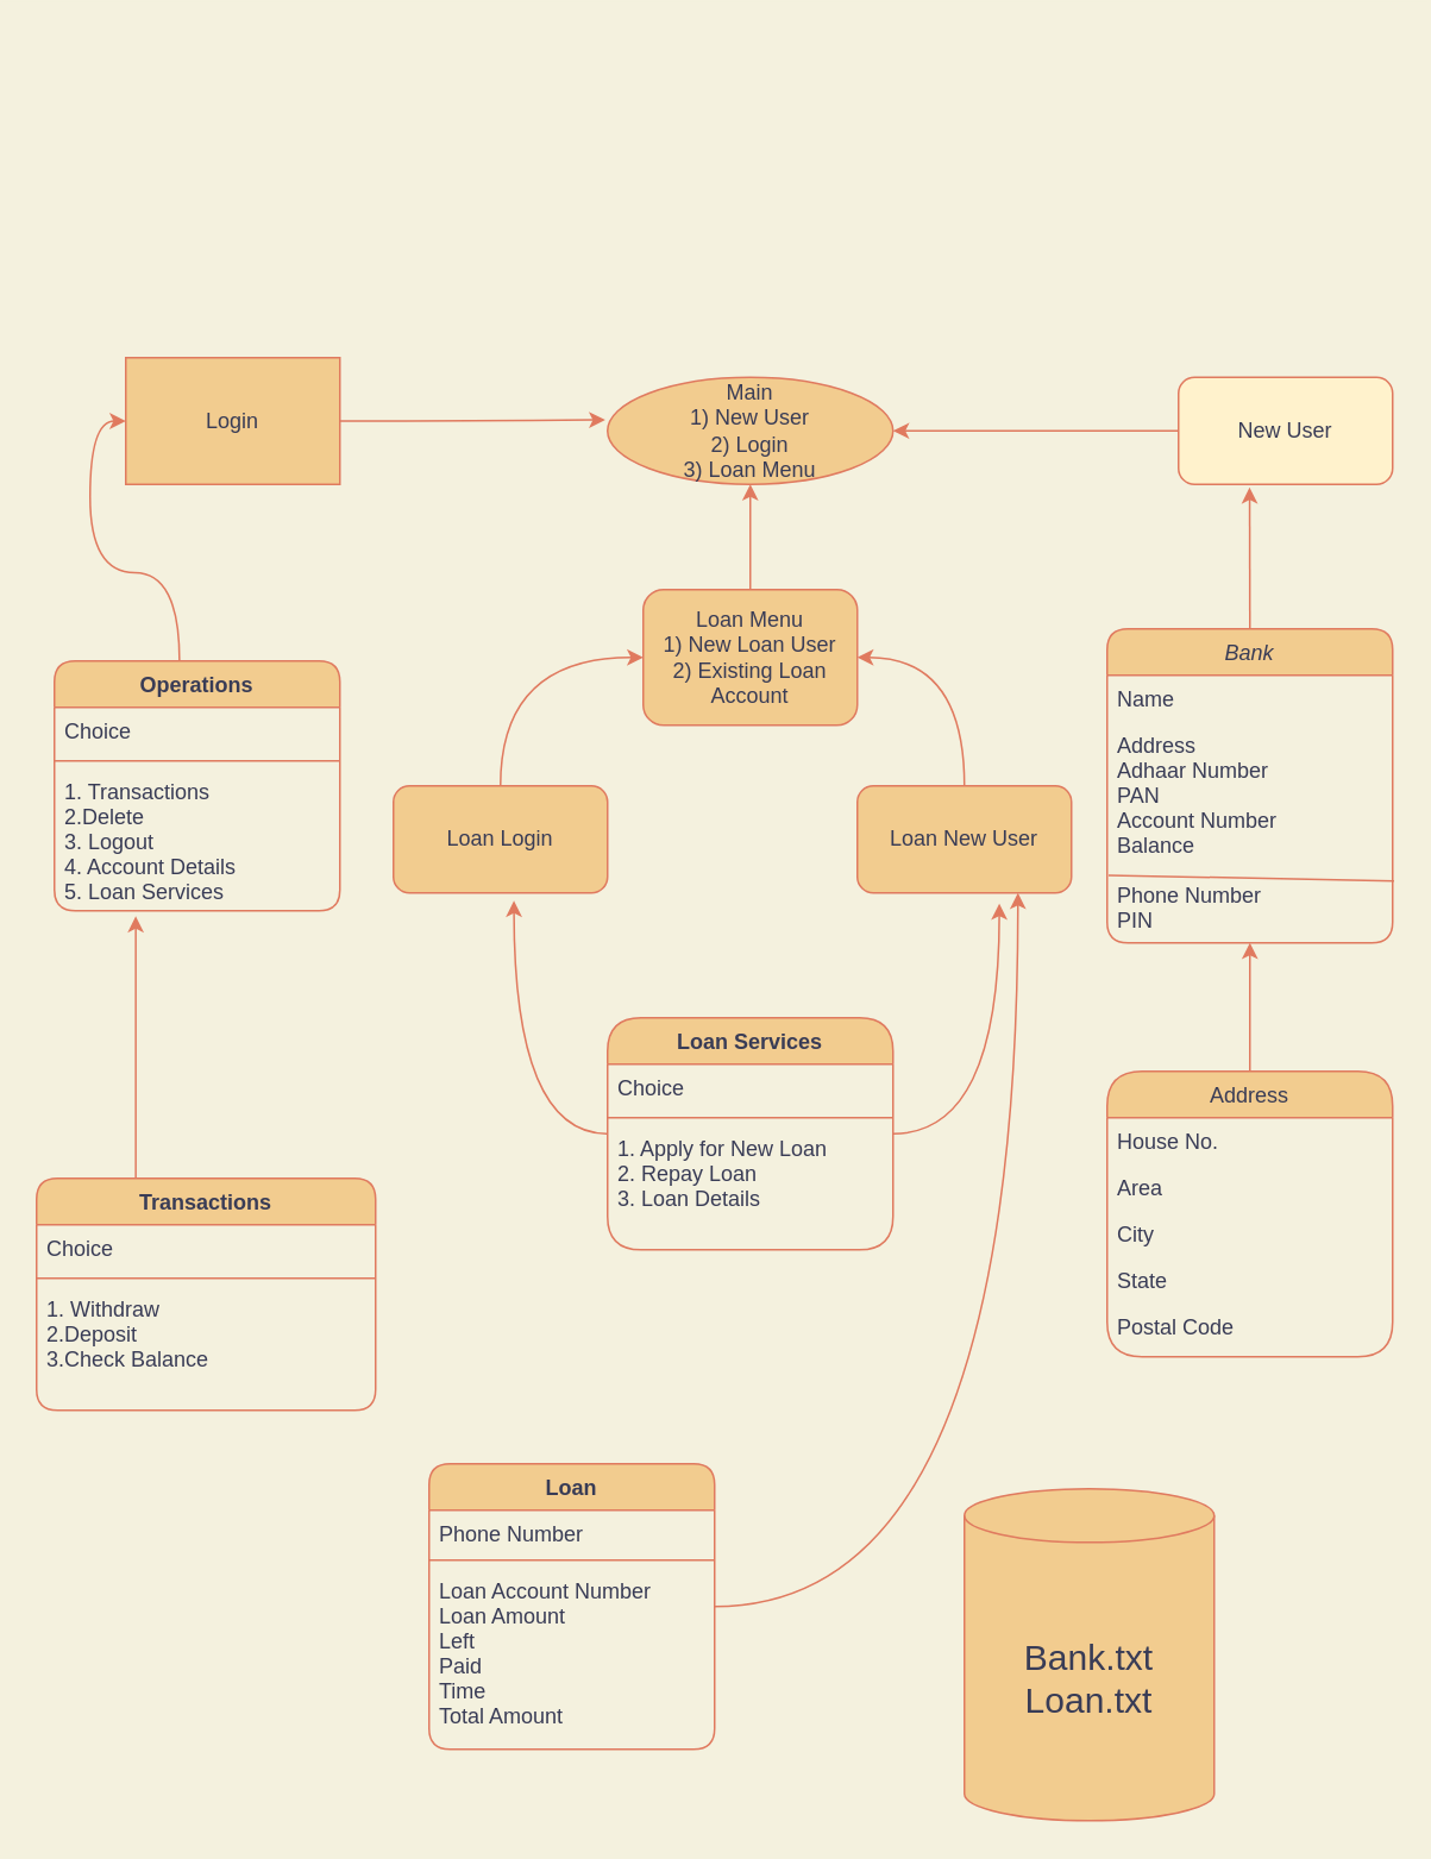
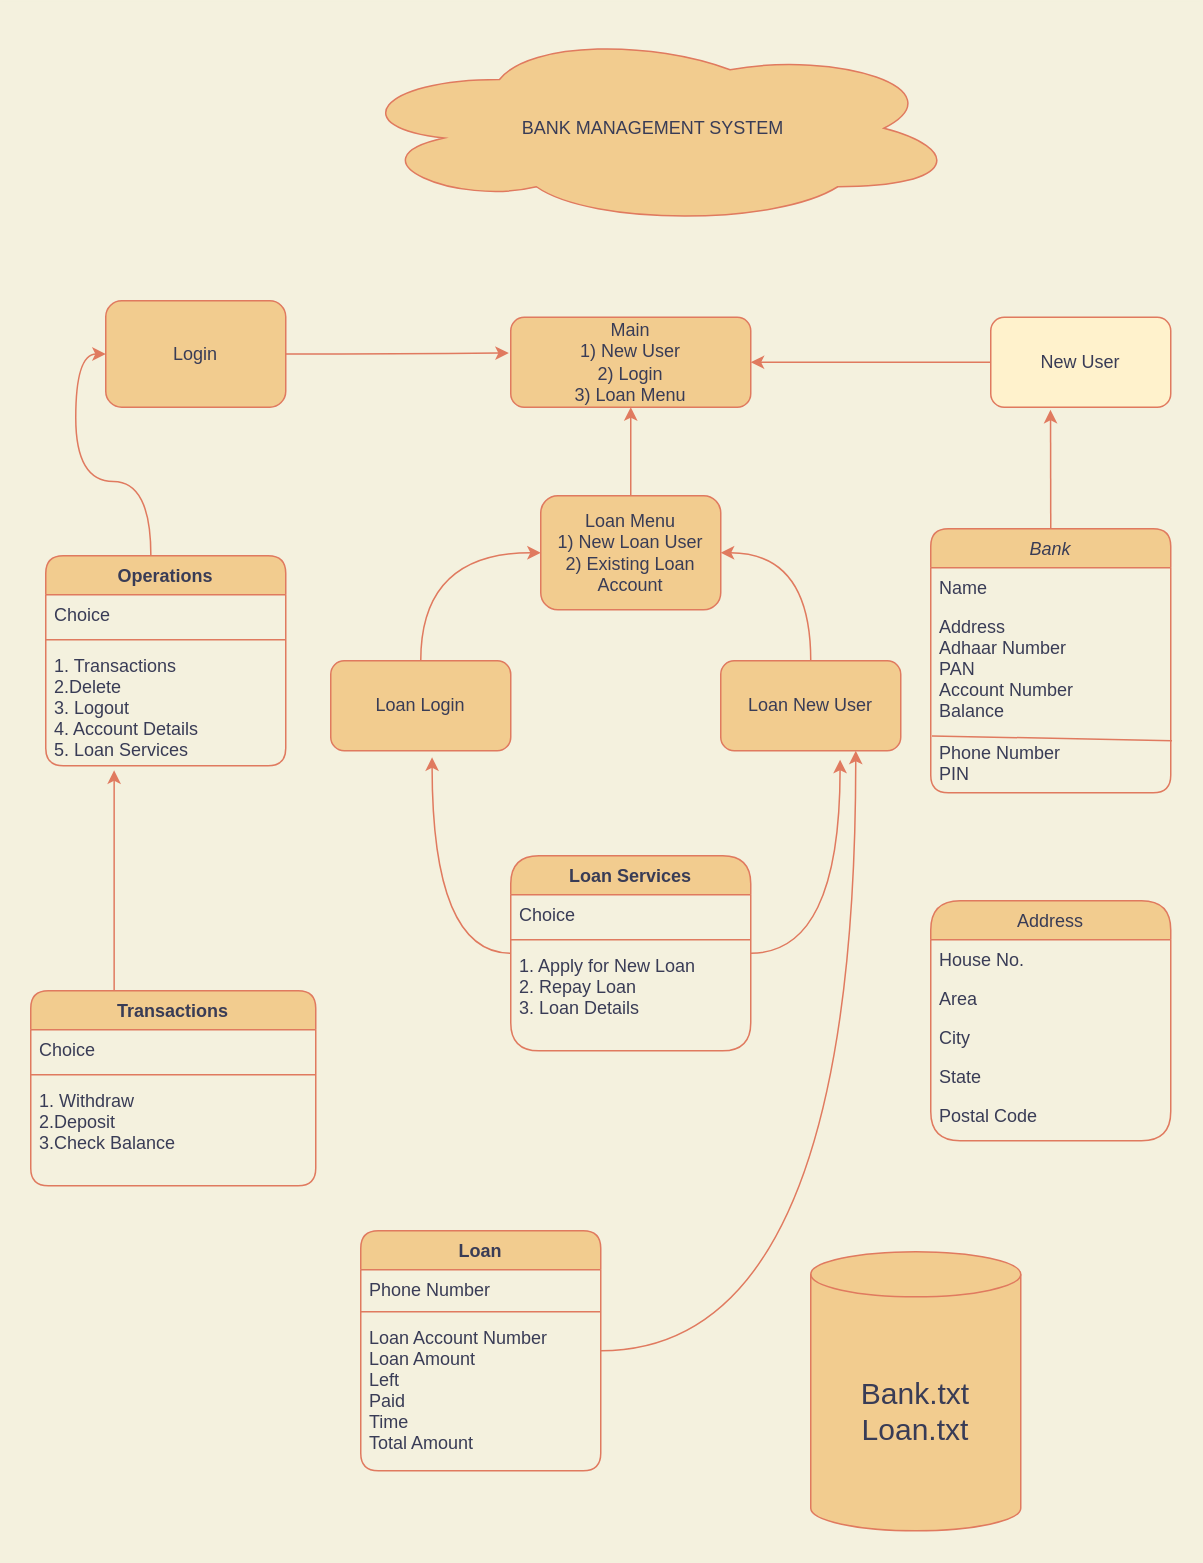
+ <mxCell id="48" value="BANK MANAGEMENT SYSTEM" style="ellipse;shape=cloud;whiteSpace=wrap;html=1;strokeColor=#E07A5F;fontColor=#393C56;fillColor=#F2CC8F;" vertex="1" parent="1"><mxGeometry x="230" y="20" width="410" height="130" as="geometry" /></mxCell>
- <mxCell id="19" value="Login" style="whiteSpace=wrap;html=1;fillColor=#F2CC8F;strokeColor=#E07A5F;fontColor=#393C56;rounded=0;" parent="1" vertex="1"><mxGeometry x="70" y="200" width="120" height="71" as="geometry" /></mxCell>
+ <mxCell id="19" value="Login" style="rounded=1;whiteSpace=wrap;html=1;fillColor=#F2CC8F;strokeColor=#E07A5F;fontColor=#393C56;" parent="1" vertex="1"><mxGeometry x="70" y="200" width="120" height="71" as="geometry" /></mxCell>
- <mxCell id="20" value="Main&lt;br&gt;1) New User&lt;br&gt;2) Login&lt;br&gt;3) Loan Menu" style="ellipse;whiteSpace=wrap;html=1;fillColor=#F2CC8F;strokeColor=#E07A5F;fontColor=#393C56;" parent="1" vertex="1"><mxGeometry x="340" y="211" width="160" height="60" as="geometry" /></mxCell>
+ <mxCell id="20" value="Main&lt;br&gt;1) New User&lt;br&gt;2) Login&lt;br&gt;3) Loan Menu" style="rounded=1;whiteSpace=wrap;html=1;fillColor=#F2CC8F;strokeColor=#E07A5F;fontColor=#393C56;" parent="1" vertex="1"><mxGeometry x="340" y="211" width="160" height="60" as="geometry" /></mxCell>
- <mxCell id="8" style="edgeStyle=orthogonalEdgeStyle;rounded=1;orthogonalLoop=1;jettySize=auto;html=1;entryX=0.5;entryY=1;entryDx=0;entryDy=0;labelBackgroundColor=#F4F1DE;strokeColor=#E07A5F;fontColor=#393C56;curved=1;" parent="1" source="9" target="3" edge="1"><mxGeometry relative="1" as="geometry" /></mxCell>
